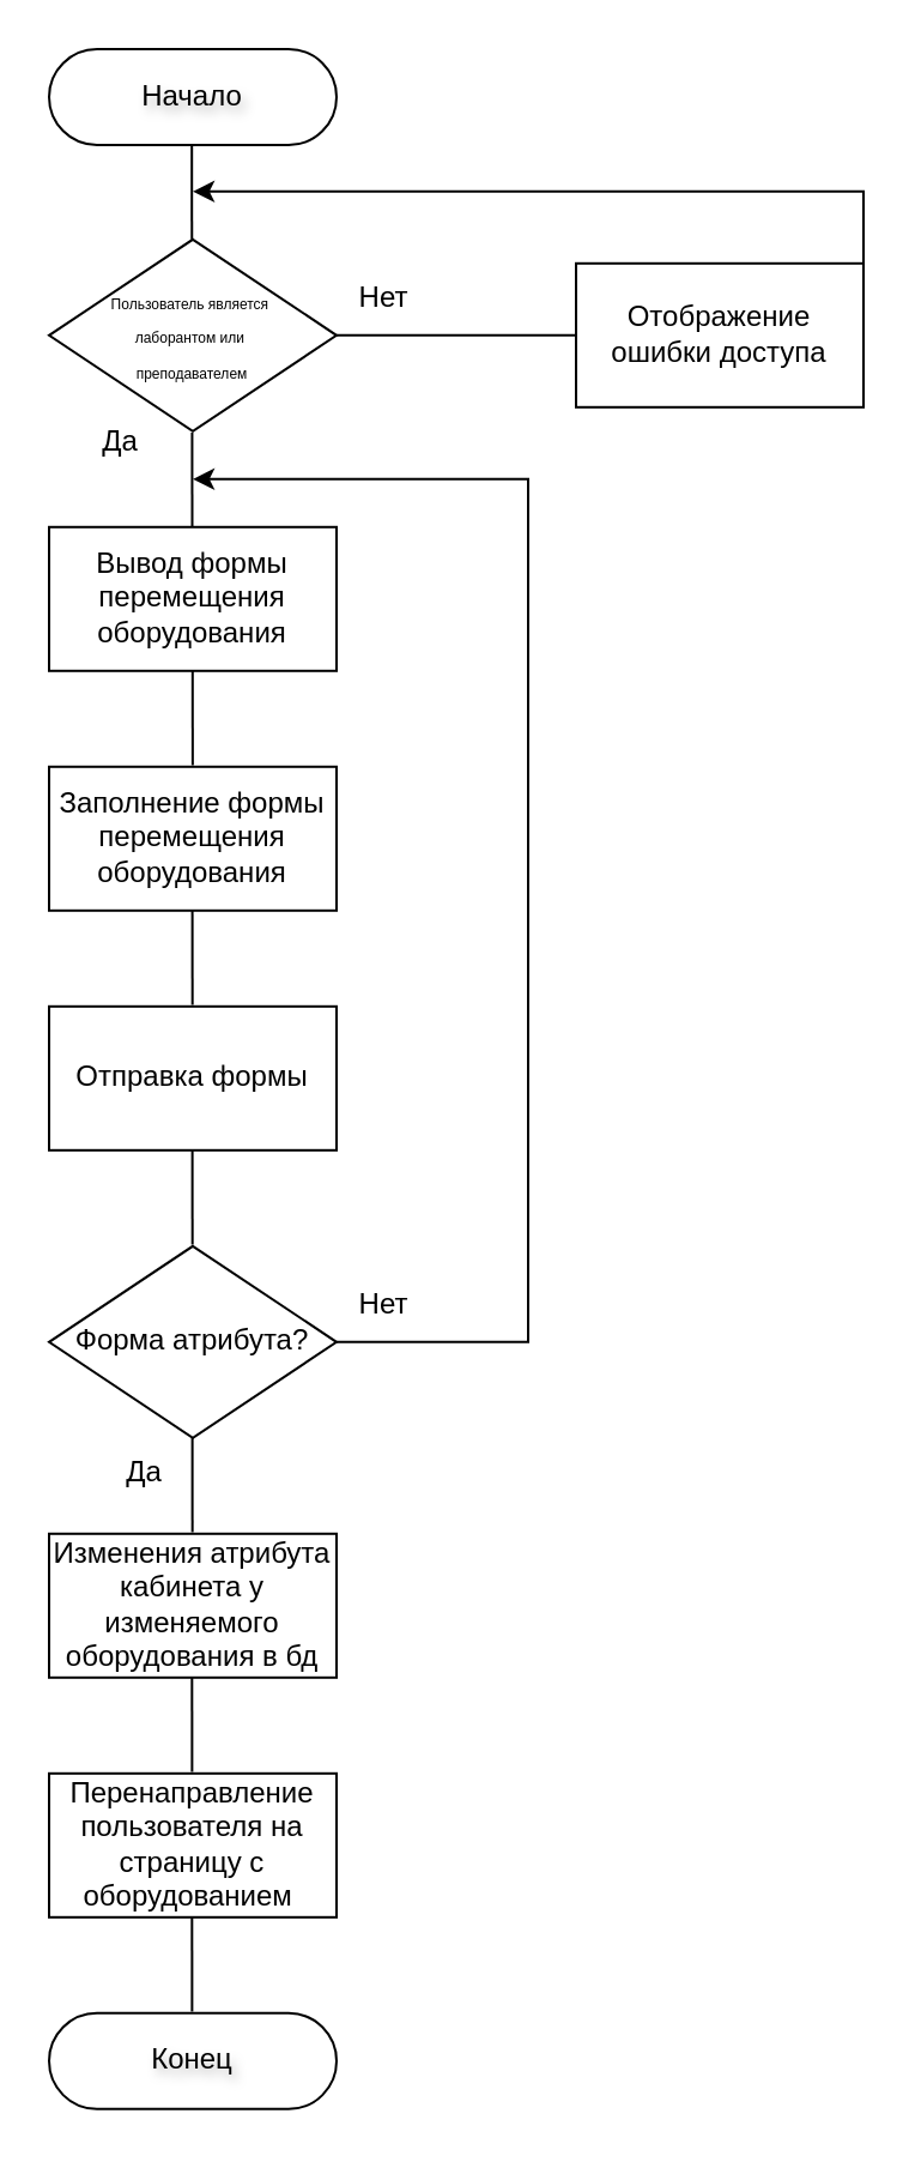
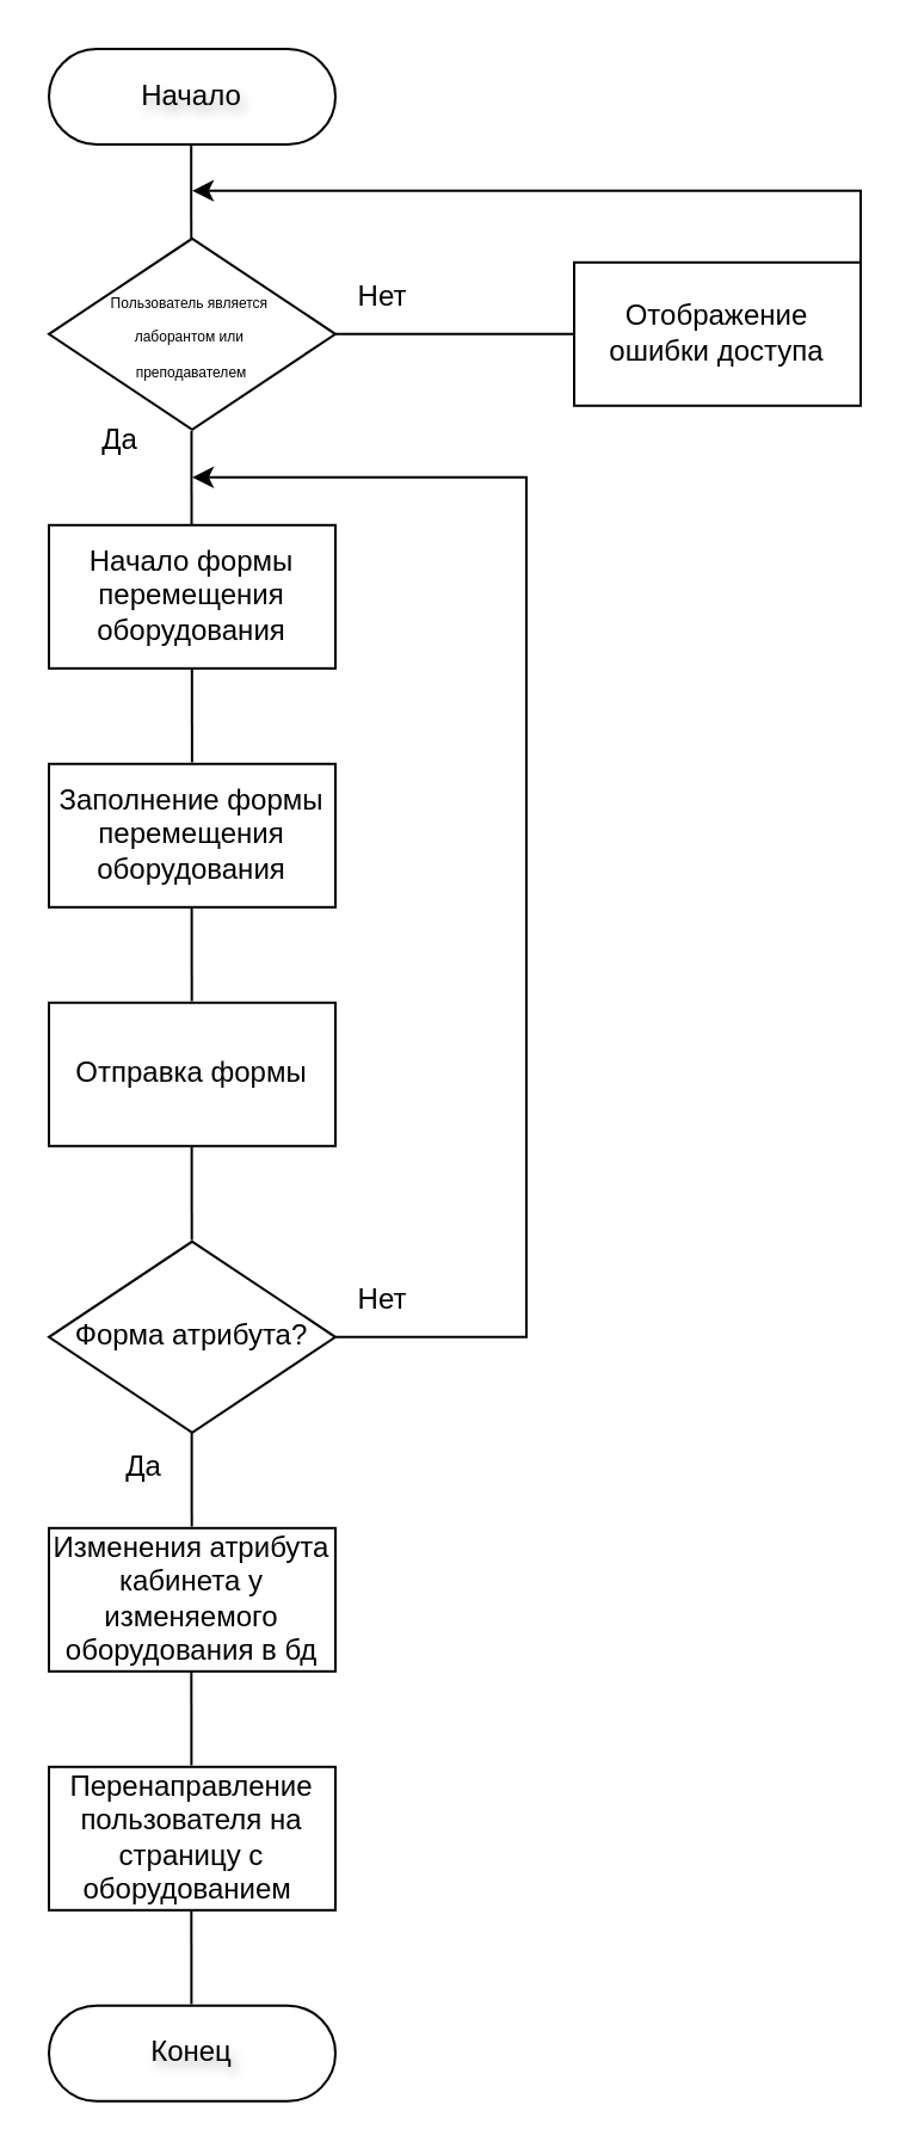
- <mxCell id="12" value="Вывод формы перемещения оборудования" style="rounded=0;whiteSpace=wrap;html=1;" vertex="1" parent="1"><mxGeometry x="20" y="219.4" width="120" height="60" as="geometry" /></mxCell>
+ <mxCell id="12" value="Начало формы перемещения оборудования" style="rounded=0;whiteSpace=wrap;html=1;" vertex="1" parent="1"><mxGeometry x="20" y="219.4" width="120" height="60" as="geometry" /></mxCell>
